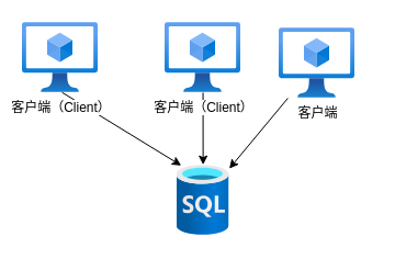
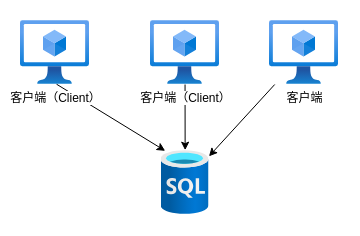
- <mxCell id="8" value="客户端" style="aspect=fixed;html=1;points=[];align=center;image;fontSize=12;image=img/lib/azure2/compute/Virtual_Machines_Classic.svg;" vertex="1" parent="1"><mxGeometry x="254" y="25" width="69" height="64" as="geometry" /></mxCell>
+ <mxCell id="8" value="客户端" style="aspect=fixed;html=1;points=[];align=center;image;fontSize=12;image=img/lib/azure2/compute/Virtual_Machines_Classic.svg;" vertex="1" parent="1"><mxGeometry x="269" y="20" width="69" height="64" as="geometry" /></mxCell>
